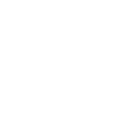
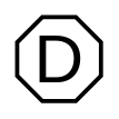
+ <mxCell id="2" value="D" style="whiteSpace=wrap;html=1;shape=mxgraph.basic.octagon2;align=center;verticalAlign=middle;dx=15;strokeWidth=5;fontSize=82;" vertex="1" parent="1"><mxGeometry x="20" y="20" width="100" height="100" as="geometry" /></mxCell>
